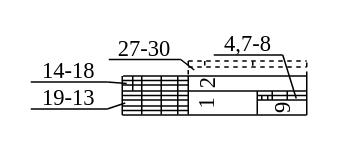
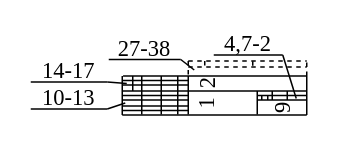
- <mxCell id="7" value="&lt;font face=&quot;Verdana&quot; style=&quot;font-size: 15px&quot;&gt;4,7-8&lt;/font&gt;" style="text;html=1;strokeColor=none;fillColor=none;align=center;verticalAlign=middle;whiteSpace=wrap;rounded=0;fontSize=15;" parent="1" vertex="1"><mxGeometry x="142" y="20" width="46" height="16" as="geometry" /></mxCell>
+ <mxCell id="7" value="&lt;font face=&quot;Verdana&quot; style=&quot;font-size: 15px&quot;&gt;4,7-2&lt;/font&gt;" style="text;html=1;strokeColor=none;fillColor=none;align=center;verticalAlign=middle;whiteSpace=wrap;rounded=0;fontSize=15;" parent="1" vertex="1"><mxGeometry x="142" y="20" width="46" height="16" as="geometry" /></mxCell>
- <mxCell id="38" value="&lt;font face=&quot;Verdana&quot;&gt;27-30&lt;/font&gt;" style="text;html=1;strokeColor=none;fillColor=none;align=center;verticalAlign=middle;whiteSpace=wrap;rounded=0;fontSize=15;" parent="1" vertex="1"><mxGeometry x="72" y="23" width="48" height="16" as="geometry" /></mxCell>
+ <mxCell id="38" value="&lt;font face=&quot;Verdana&quot;&gt;27-38&lt;/font&gt;" style="text;html=1;strokeColor=none;fillColor=none;align=center;verticalAlign=middle;whiteSpace=wrap;rounded=0;fontSize=15;" parent="1" vertex="1"><mxGeometry x="72" y="23" width="48" height="16" as="geometry" /></mxCell>
- <mxCell id="28" value="&lt;font face=&quot;Verdana&quot; style=&quot;font-size: 15px&quot;&gt;14-18&lt;/font&gt;" style="text;html=1;strokeColor=none;fillColor=none;align=center;verticalAlign=middle;whiteSpace=wrap;rounded=0;fontSize=15;" parent="1" vertex="1"><mxGeometry x="20" y="38" width="51" height="16" as="geometry" /></mxCell>
+ <mxCell id="28" value="&lt;font face=&quot;Verdana&quot; style=&quot;font-size: 15px&quot;&gt;14-17&lt;/font&gt;" style="text;html=1;strokeColor=none;fillColor=none;align=center;verticalAlign=middle;whiteSpace=wrap;rounded=0;fontSize=15;" parent="1" vertex="1"><mxGeometry x="20" y="38" width="51" height="16" as="geometry" /></mxCell>
- <mxCell id="31" value="&lt;font face=&quot;Verdana&quot; style=&quot;font-size: 15px;&quot;&gt;19-13&lt;/font&gt;" style="text;html=1;strokeColor=none;fillColor=none;align=center;verticalAlign=middle;whiteSpace=wrap;rounded=0;fontSize=15;" parent="1" vertex="1"><mxGeometry x="20" y="56" width="51" height="16" as="geometry" /></mxCell>
+ <mxCell id="31" value="&lt;font face=&quot;Verdana&quot; style=&quot;font-size: 15px;&quot;&gt;10-13&lt;/font&gt;" style="text;html=1;strokeColor=none;fillColor=none;align=center;verticalAlign=middle;whiteSpace=wrap;rounded=0;fontSize=15;" parent="1" vertex="1"><mxGeometry x="20" y="56" width="51" height="16" as="geometry" /></mxCell>
